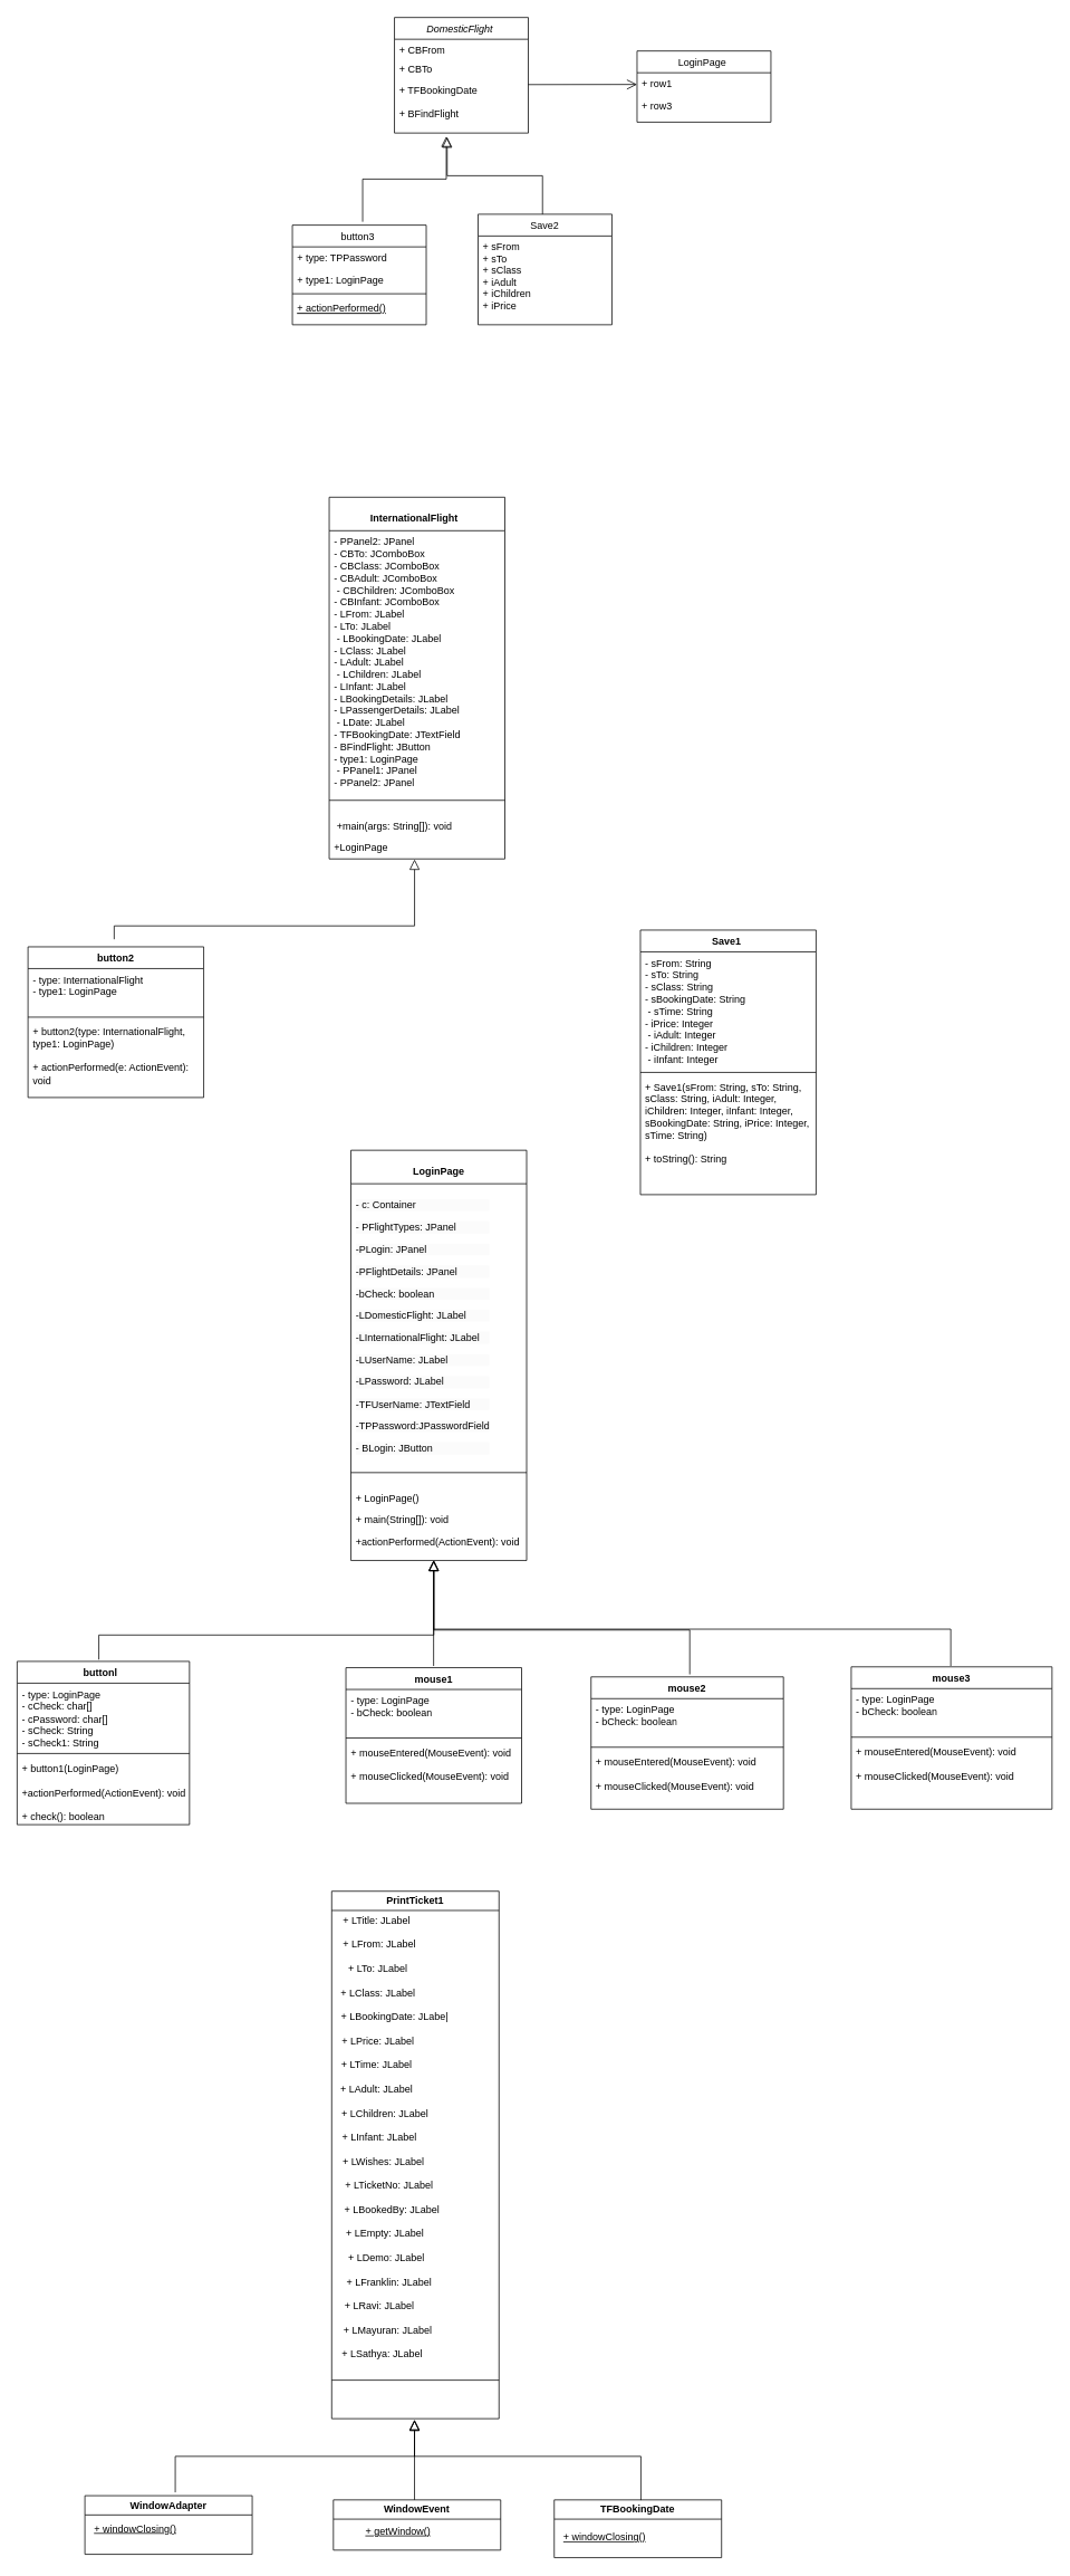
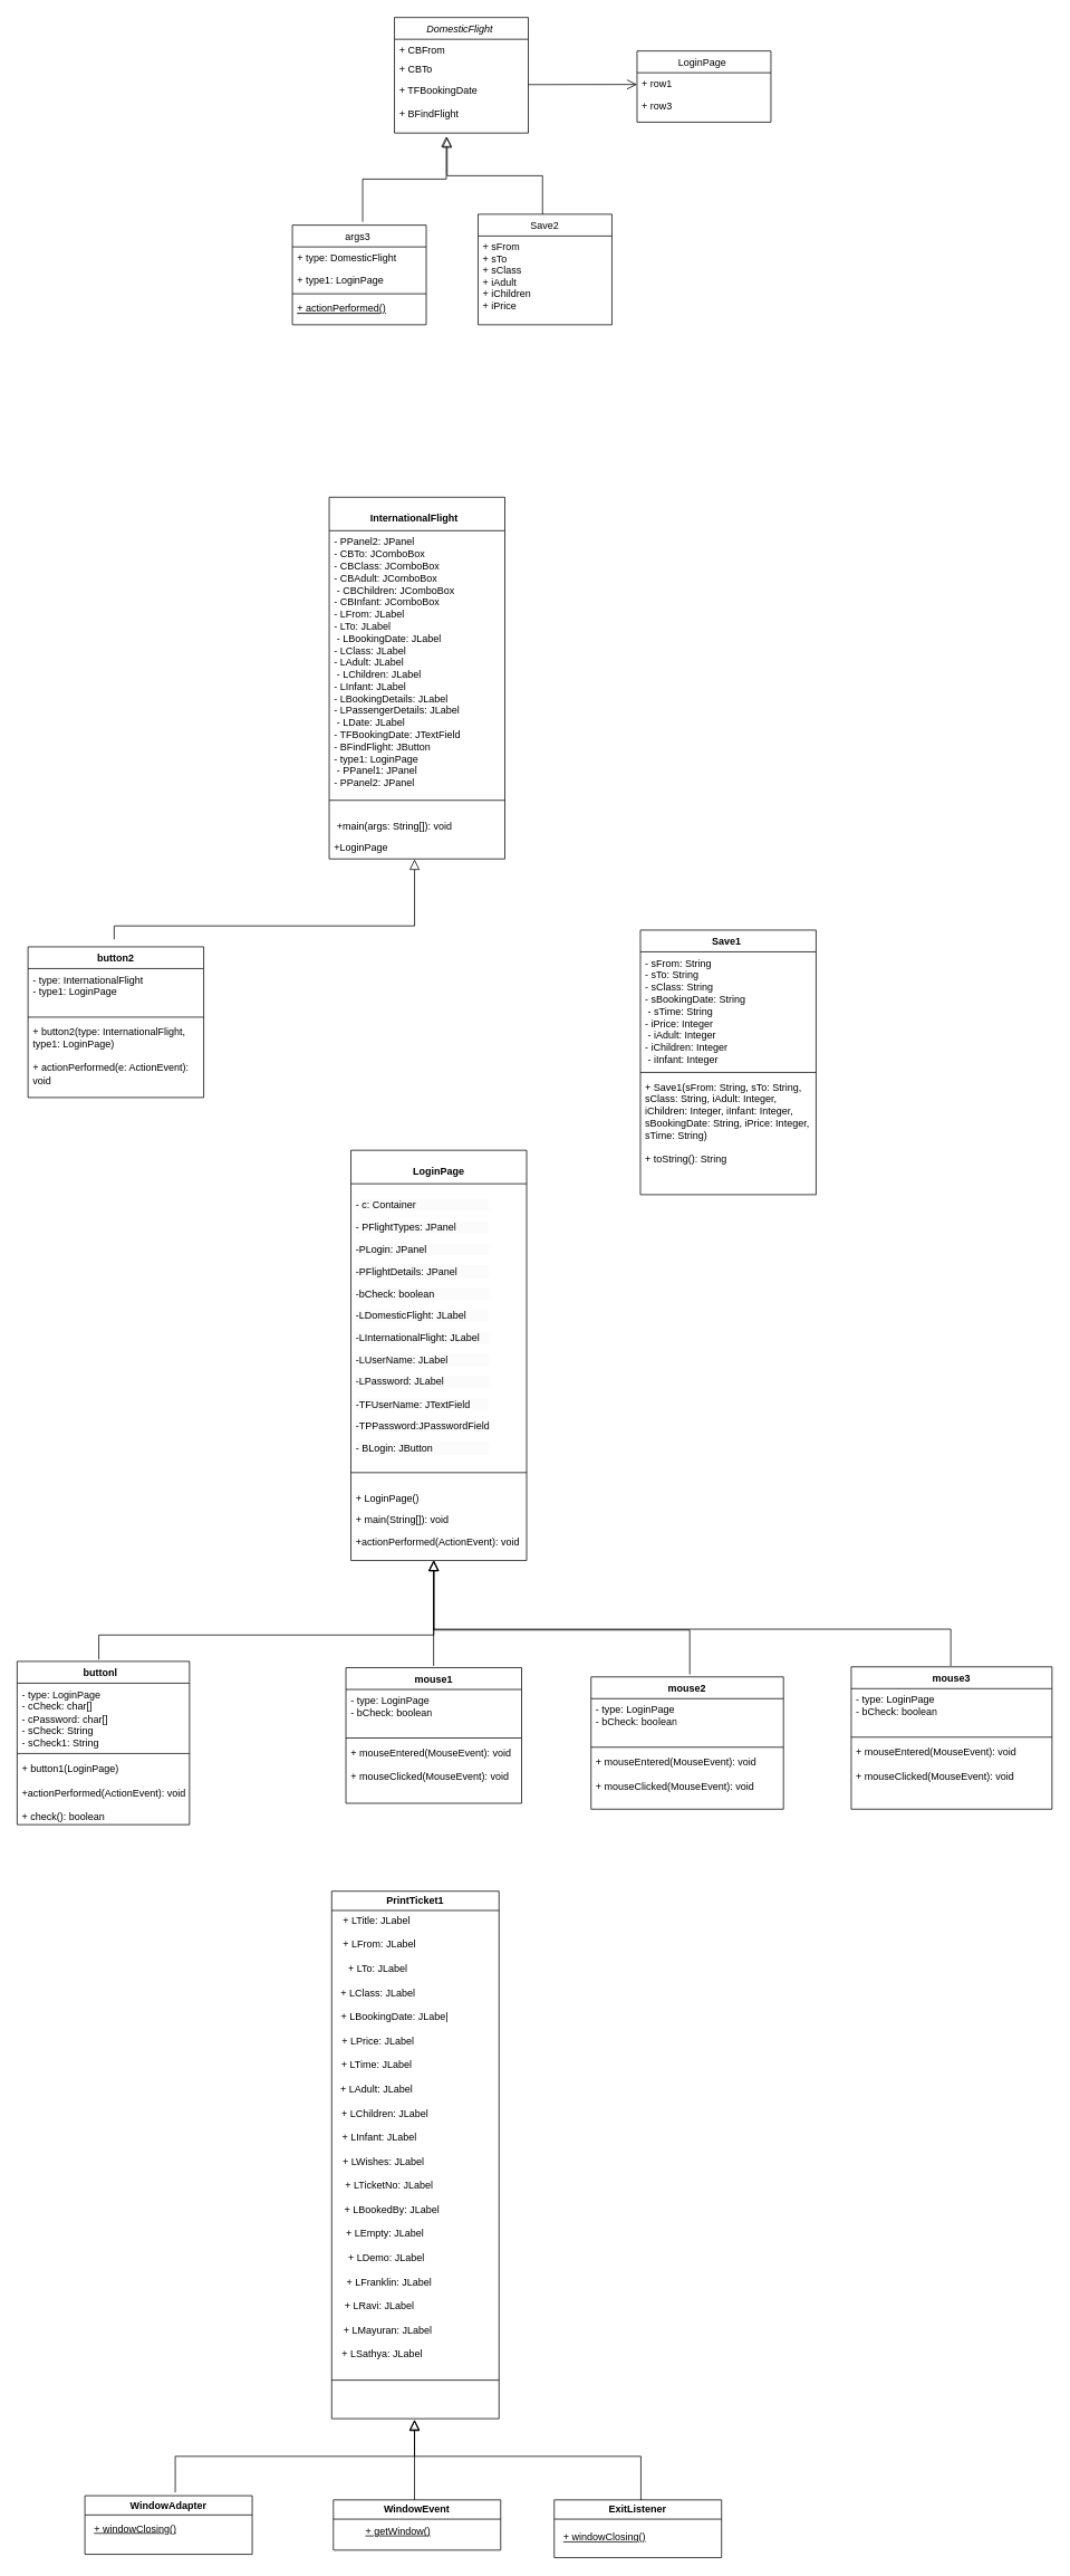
- <mxCell id="7" value="button3 " style="swimlane;fontStyle=0;align=center;verticalAlign=top;childLayout=stackLayout;horizontal=1;startSize=26;horizontalStack=0;resizeParent=1;resizeLast=0;collapsible=1;marginBottom=0;rounded=0;shadow=0;strokeWidth=1;" parent="1" vertex="1"><mxGeometry x="349" y="268" width="160" height="119" as="geometry"><mxRectangle x="130" y="380" width="160" height="26" as="alternateBounds" /></mxGeometry></mxCell>
+ <mxCell id="7" value="args3 " style="swimlane;fontStyle=0;align=center;verticalAlign=top;childLayout=stackLayout;horizontal=1;startSize=26;horizontalStack=0;resizeParent=1;resizeLast=0;collapsible=1;marginBottom=0;rounded=0;shadow=0;strokeWidth=1;" parent="1" vertex="1"><mxGeometry x="349" y="268" width="160" height="119" as="geometry"><mxRectangle x="130" y="380" width="160" height="26" as="alternateBounds" /></mxGeometry></mxCell>
- <mxCell id="8" value="+ type: TPPassword" style="text;align=left;verticalAlign=top;spacingLeft=4;spacingRight=4;overflow=hidden;rotatable=0;points=[[0,0.5],[1,0.5]];portConstraint=eastwest;" parent="7" vertex="1"><mxGeometry y="26" width="160" height="26" as="geometry" /></mxCell>
+ <mxCell id="8" value="+ type: DomesticFlight" style="text;align=left;verticalAlign=top;spacingLeft=4;spacingRight=4;overflow=hidden;rotatable=0;points=[[0,0.5],[1,0.5]];portConstraint=eastwest;" parent="7" vertex="1"><mxGeometry y="26" width="160" height="26" as="geometry" /></mxCell>
- <mxCell id="20" value=" TFBookingDate " style="swimlane;whiteSpace=wrap;html=1;" parent="1" vertex="1"><mxGeometry x="662" y="2985" width="200" height="69" as="geometry" /></mxCell>
+ <mxCell id="20" value=" ExitListener " style="swimlane;whiteSpace=wrap;html=1;" parent="1" vertex="1"><mxGeometry x="662" y="2985" width="200" height="69" as="geometry" /></mxCell>
